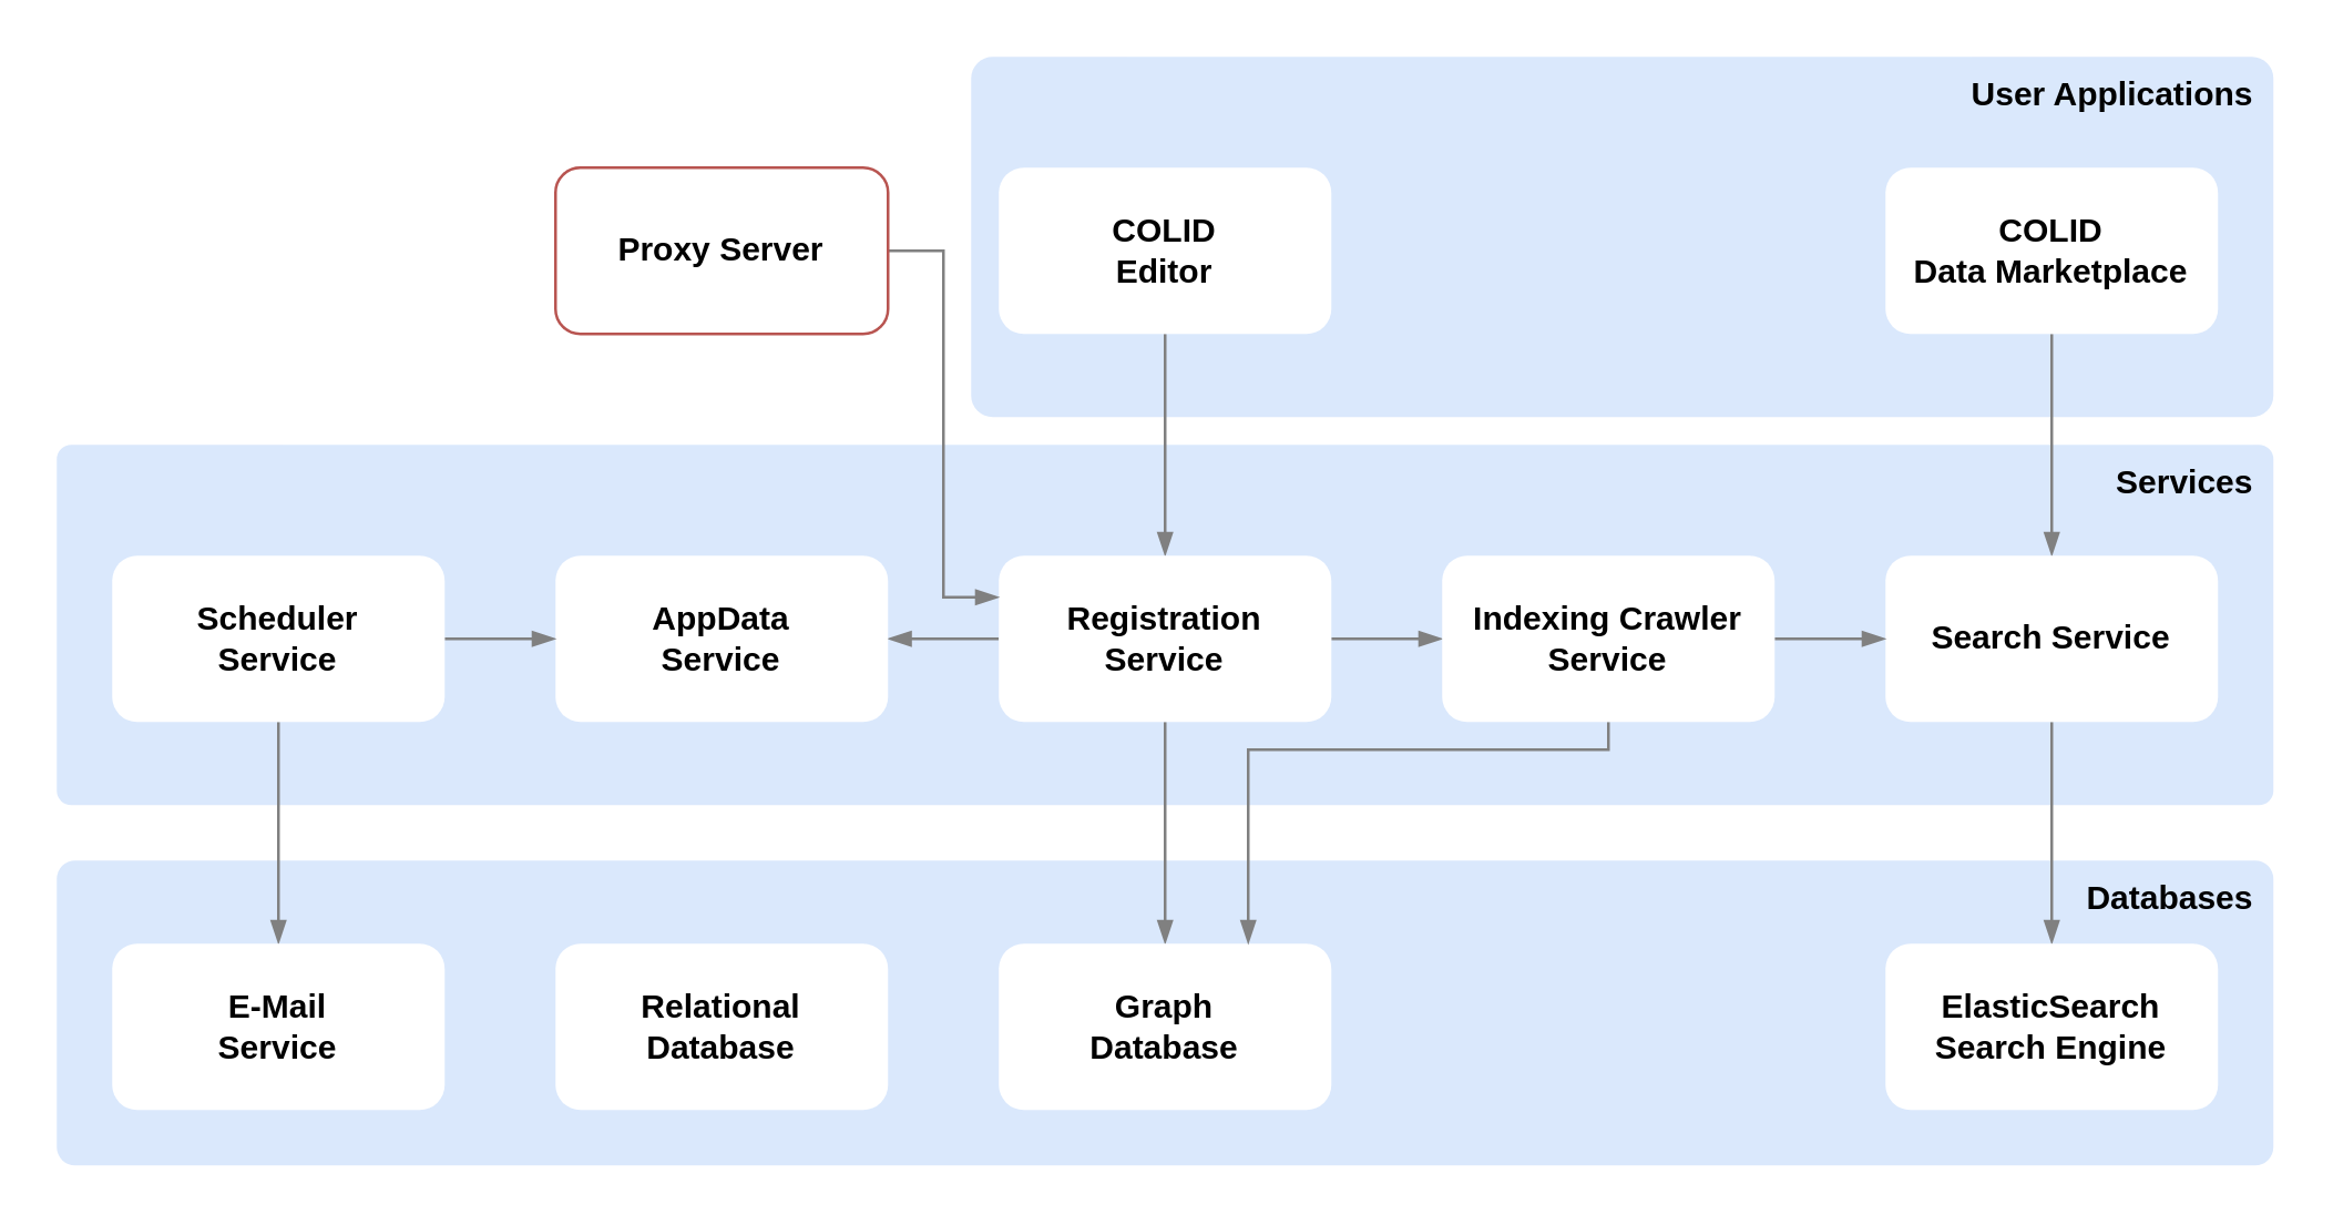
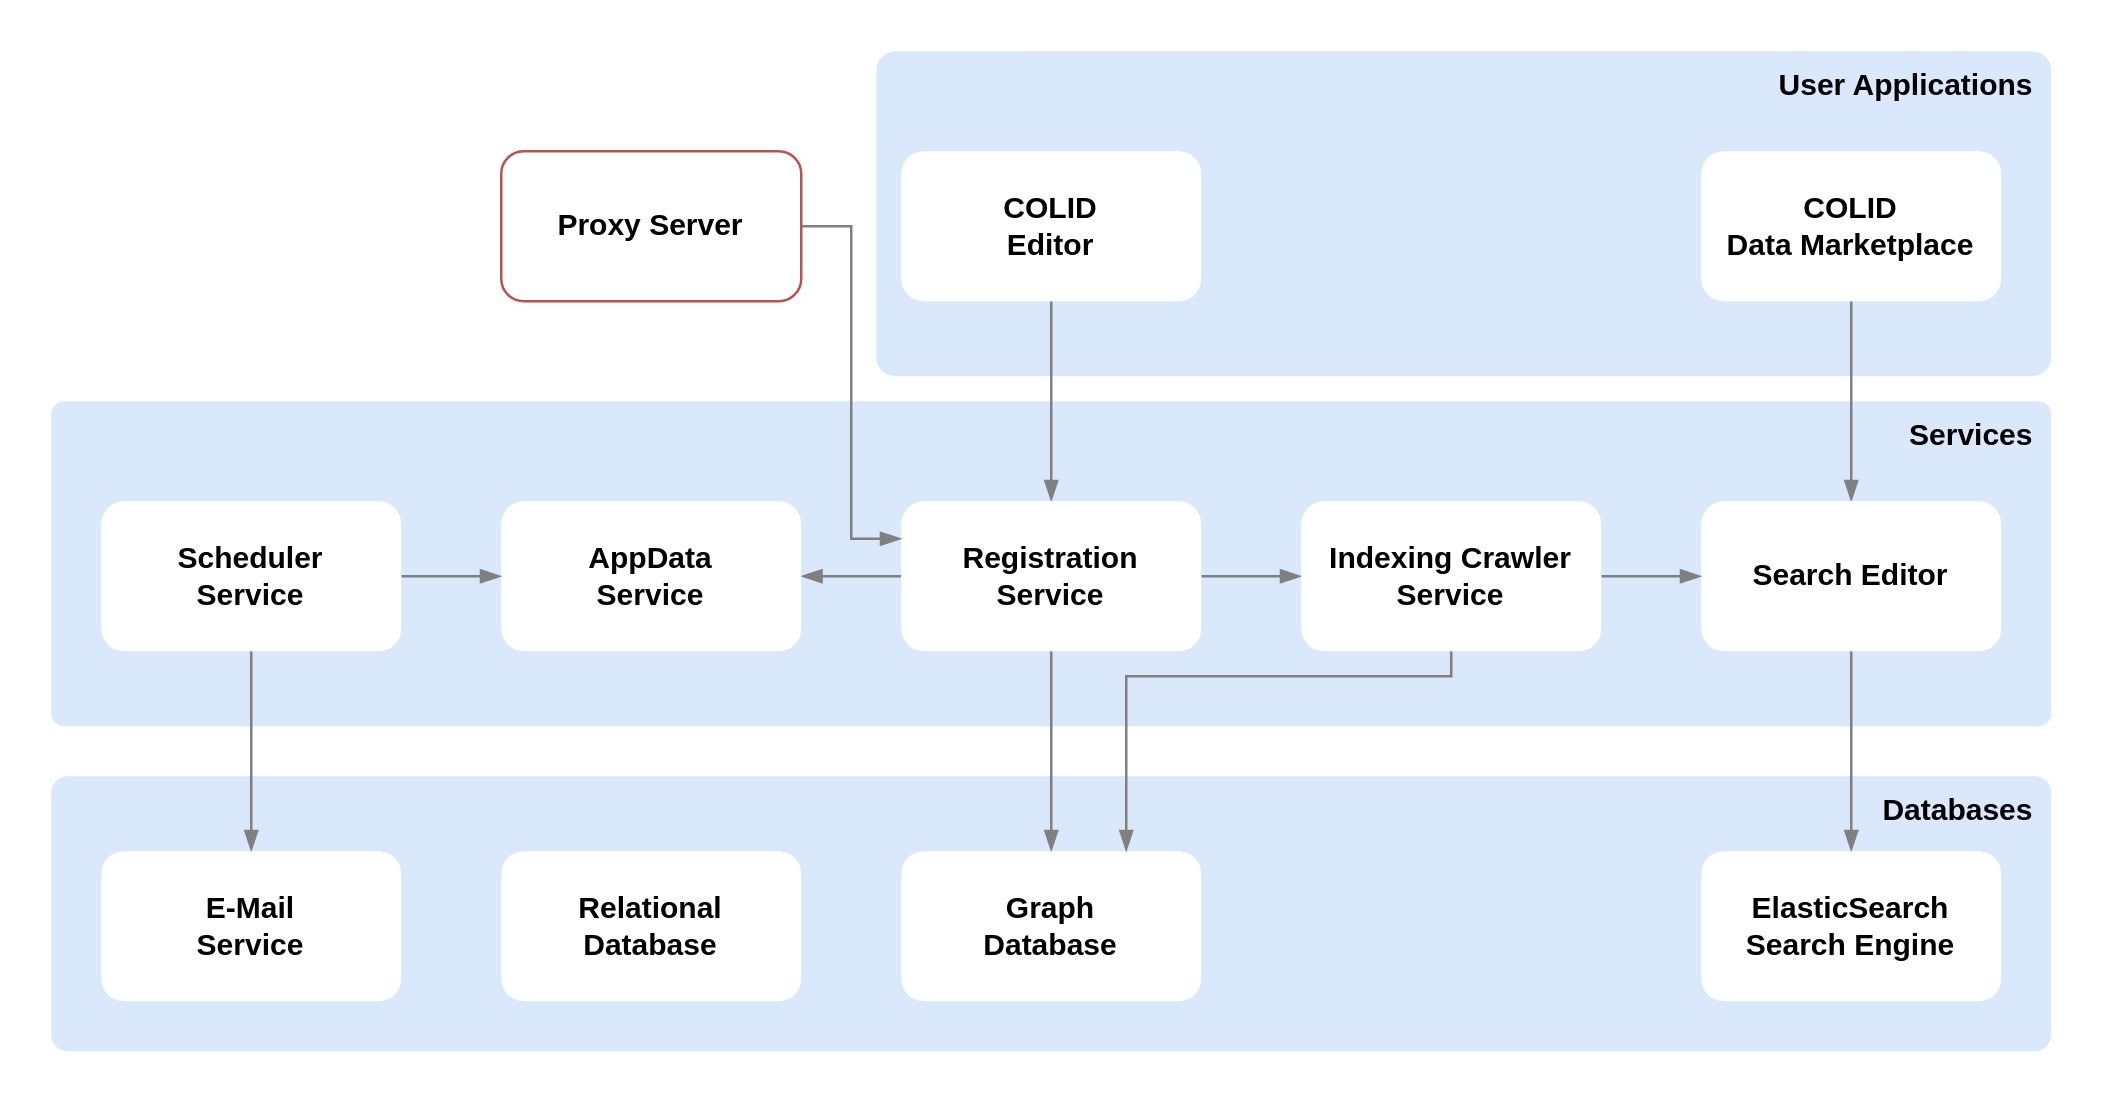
- <mxCell id="14" value="Search Service" style="rounded=1;whiteSpace=wrap;html=1;strokeColor=none;fontStyle=1" parent="1" vertex="1"><mxGeometry x="680" y="200" width="120" height="60" as="geometry" /></mxCell>
+ <mxCell id="14" value="Search Editor" style="rounded=1;whiteSpace=wrap;html=1;strokeColor=none;fontStyle=1" parent="1" vertex="1"><mxGeometry x="680" y="200" width="120" height="60" as="geometry" /></mxCell>
